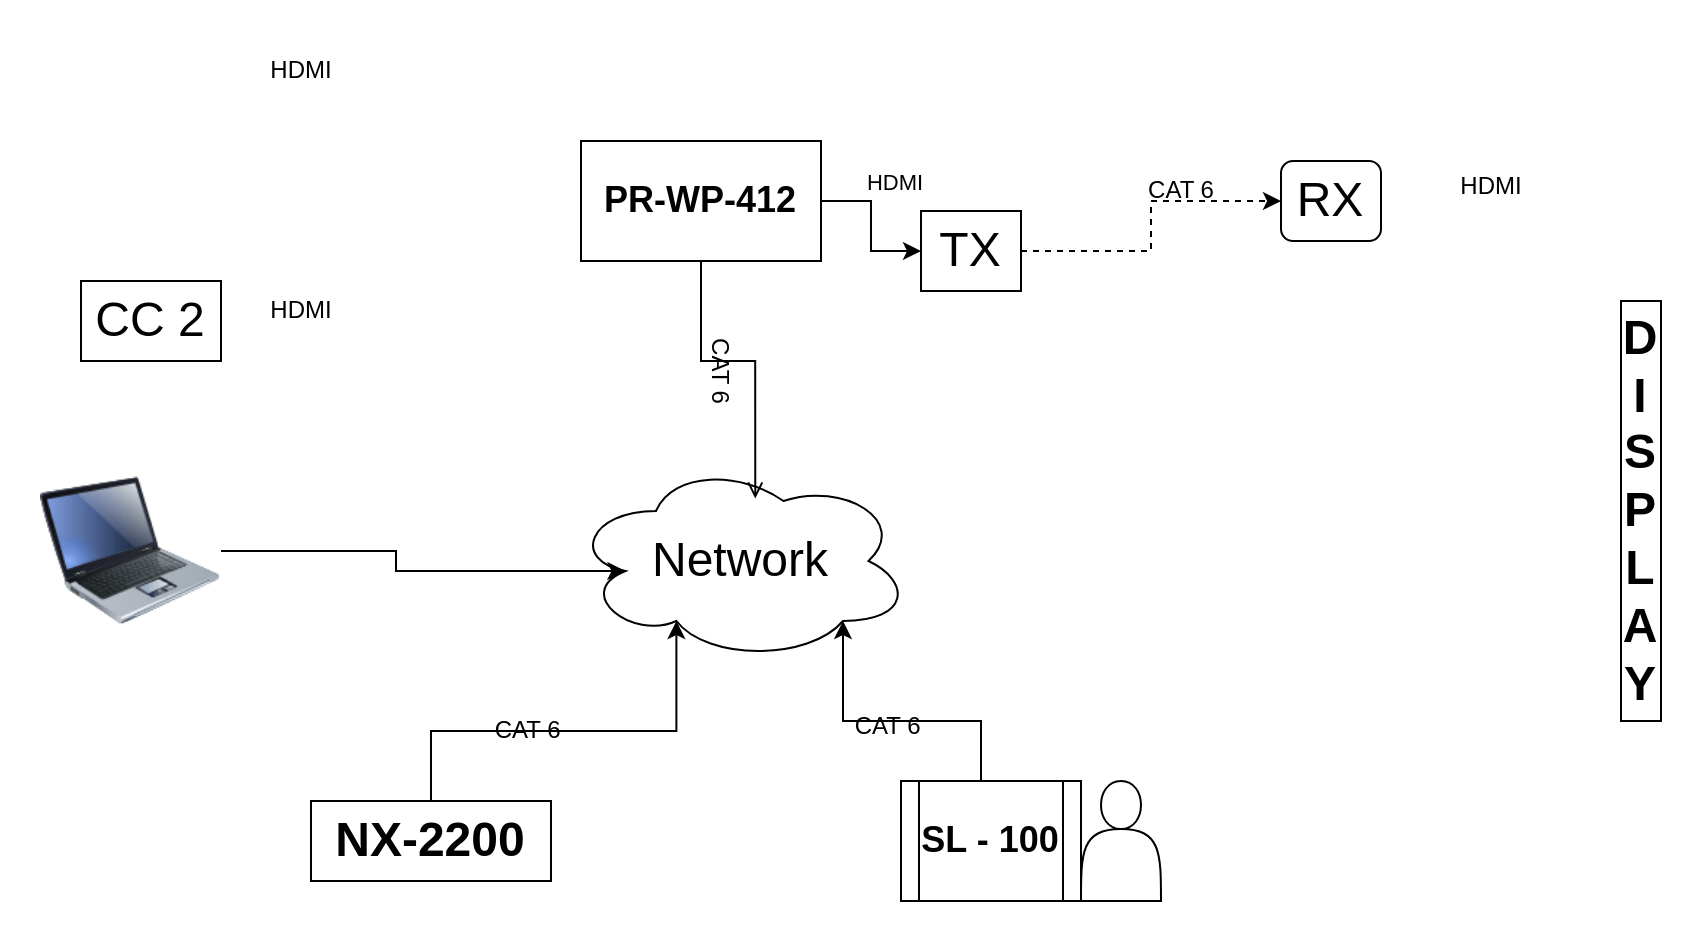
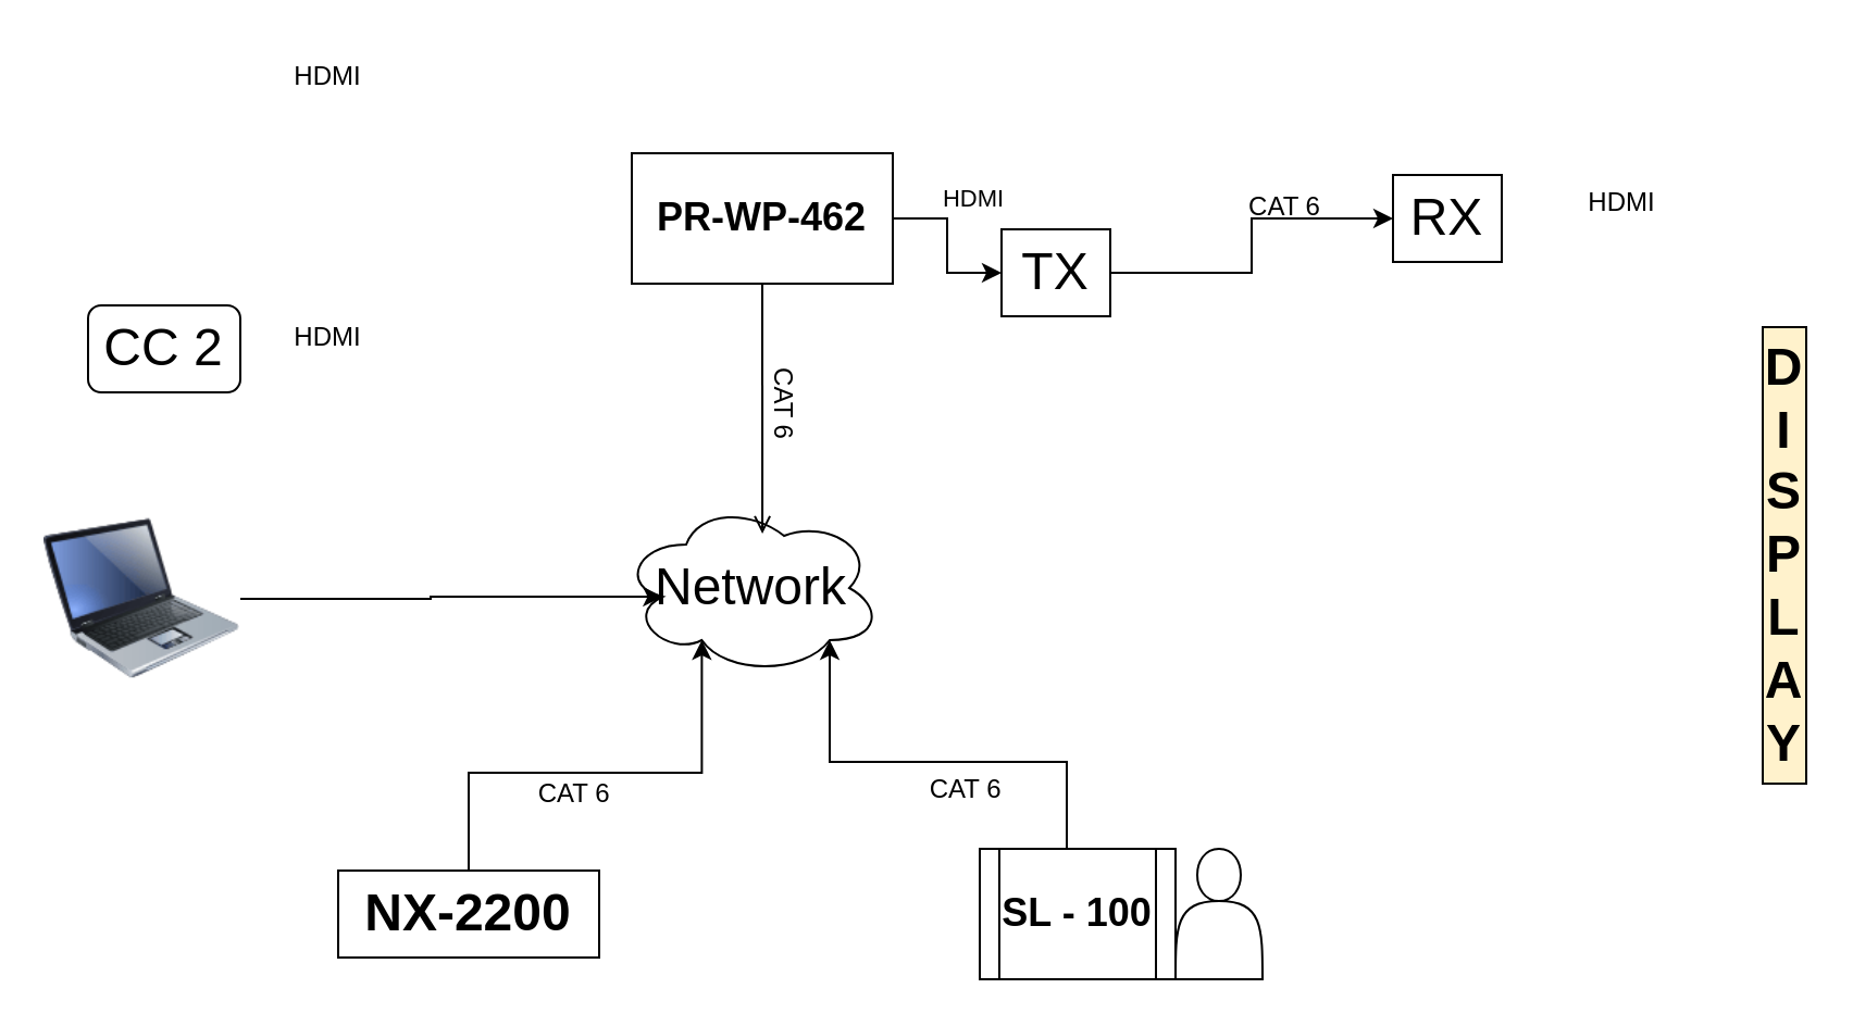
- <mxCell id="4" value="&lt;font style=&quot;font-size: 18px;&quot;&gt;&lt;b style=&quot;&quot;&gt;PR-WP-412&lt;/b&gt;&lt;/font&gt;" style="rounded=0;whiteSpace=wrap;html=1;" parent="1" vertex="1"><mxGeometry x="290" y="70" width="120" height="60" as="geometry" /></mxCell>
+ <mxCell id="4" value="&lt;font style=&quot;font-size: 18px;&quot;&gt;&lt;b style=&quot;&quot;&gt;PR-WP-462&lt;/b&gt;&lt;/font&gt;" style="rounded=0;whiteSpace=wrap;html=1;" parent="1" vertex="1"><mxGeometry x="290" y="70" width="120" height="60" as="geometry" /></mxCell>
- <mxCell id="10" value="&lt;span style=&quot;font-size: 24px;&quot;&gt;RX&lt;/span&gt;" style="whiteSpace=wrap;html=1;rounded=1;" parent="1" vertex="1"><mxGeometry x="640" y="80" width="50" height="40" as="geometry" /></mxCell>
+ <mxCell id="10" value="&lt;span style=&quot;font-size: 24px;&quot;&gt;RX&lt;/span&gt;" style="rounded=0;whiteSpace=wrap;html=1;" parent="1" vertex="1"><mxGeometry x="640" y="80" width="50" height="40" as="geometry" /></mxCell>
- <mxCell id="8" style="edgeStyle=orthogonalEdgeStyle;rounded=0;orthogonalLoop=1;jettySize=auto;html=1;exitX=1;exitY=0.5;exitDx=0;exitDy=0;entryX=0;entryY=0.5;entryDx=0;entryDy=0;dashed=1;" parent="1" source="9" target="10" edge="1"><mxGeometry relative="1" as="geometry" /></mxCell>
+ <mxCell id="8" style="edgeStyle=orthogonalEdgeStyle;rounded=0;orthogonalLoop=1;jettySize=auto;html=1;exitX=1;exitY=0.5;exitDx=0;exitDy=0;entryX=0;entryY=0.5;entryDx=0;entryDy=0;" parent="1" source="9" target="10" edge="1"><mxGeometry relative="1" as="geometry" /></mxCell>
- <mxCell id="6" value="&lt;font style=&quot;font-size: 24px;&quot;&gt;CC 2&lt;/font&gt;" style="rounded=0;whiteSpace=wrap;html=1;" parent="1" vertex="1"><mxGeometry x="40" y="140" width="70" height="40" as="geometry" /></mxCell>
+ <mxCell id="6" value="&lt;font style=&quot;font-size: 24px;&quot;&gt;CC 2&lt;/font&gt;" style="whiteSpace=wrap;html=1;rounded=1;" parent="1" vertex="1"><mxGeometry x="40" y="140" width="70" height="40" as="geometry" /></mxCell>
- <mxCell id="5" value="&lt;b&gt;&lt;font style=&quot;font-size: 24px;&quot;&gt;D&lt;br&gt;I&lt;br&gt;S&lt;br&gt;P&lt;br&gt;L&lt;br&gt;A&lt;br&gt;Y&lt;/font&gt;&lt;/b&gt;" style="rounded=0;whiteSpace=wrap;html=1;" parent="1" vertex="1"><mxGeometry x="810" y="150" width="20" height="210" as="geometry" /></mxCell>
+ <mxCell id="5" value="&lt;b&gt;&lt;font style=&quot;font-size: 24px;&quot;&gt;D&lt;br&gt;I&lt;br&gt;S&lt;br&gt;P&lt;br&gt;L&lt;br&gt;A&lt;br&gt;Y&lt;/font&gt;&lt;/b&gt;" style="rounded=0;whiteSpace=wrap;html=1;fillColor=#fff2cc;" parent="1" vertex="1"><mxGeometry x="810" y="150" width="20" height="210" as="geometry" /></mxCell>
- <mxCell id="11" value="&lt;font style=&quot;font-size: 24px;&quot;&gt;Network&lt;/font&gt;" style="ellipse;shape=cloud;whiteSpace=wrap;html=1;" parent="1" vertex="1"><mxGeometry x="285" y="230" width="170" height="100" as="geometry" /></mxCell>
+ <mxCell id="11" value="&lt;font style=&quot;font-size: 24px;&quot;&gt;Network&lt;/font&gt;" style="ellipse;shape=cloud;whiteSpace=wrap;html=1;" parent="1" vertex="1"><mxGeometry x="285" y="230" width="120" height="80" as="geometry" /></mxCell>
